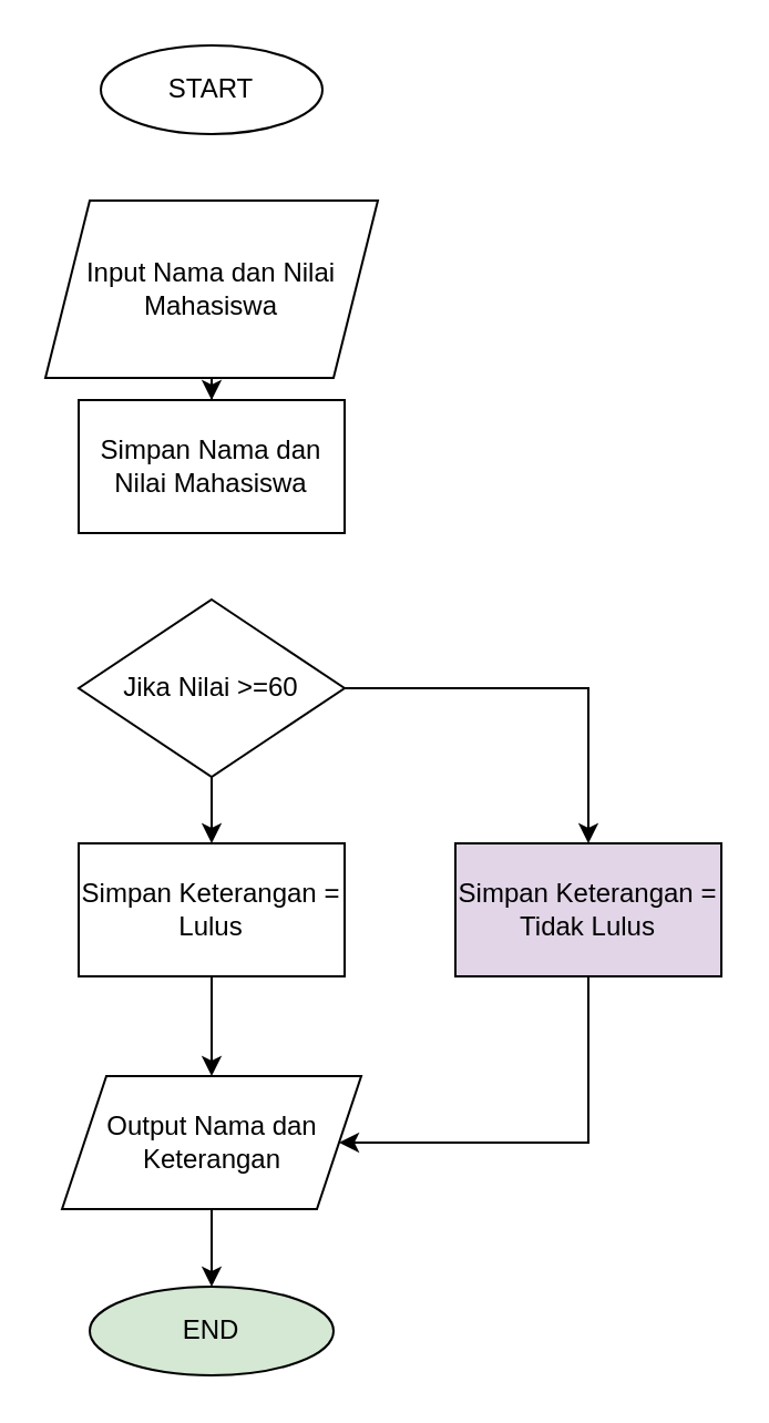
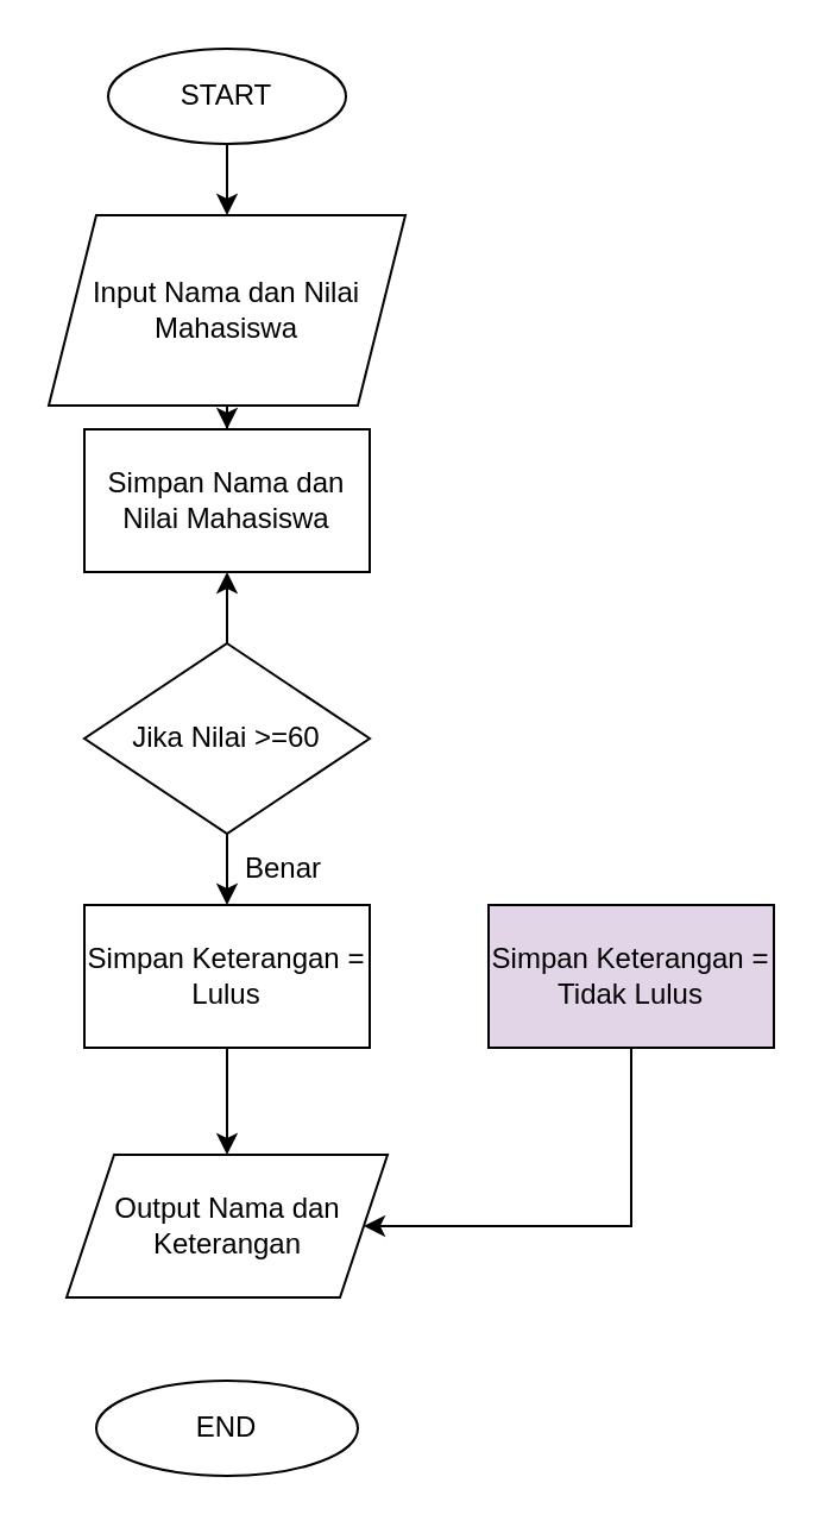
+ <mxCell id="2" style="edgeStyle=orthogonalEdgeStyle;rounded=0;orthogonalLoop=1;jettySize=auto;html=1;entryX=0.5;entryY=0;entryDx=0;entryDy=0;" edge="1" parent="1" source="3" target="6"><mxGeometry relative="1" as="geometry" /></mxCell>
- <mxCell id="9" style="edgeStyle=orthogonalEdgeStyle;rounded=0;orthogonalLoop=1;jettySize=auto;html=1;entryX=0.5;entryY=0;entryDx=0;entryDy=0;" edge="1" parent="1" source="10" target="15"><mxGeometry relative="1" as="geometry" /></mxCell>
+ <mxCell id="9" style="edgeStyle=orthogonalEdgeStyle;rounded=0;orthogonalLoop=1;jettySize=auto;html=1;" edge="1" parent="1" source="10" target="7"><mxGeometry relative="1" as="geometry" /></mxCell>
+ <mxCell id="13" value="Benar" style="text;html=1;strokeColor=none;fillColor=none;align=center;verticalAlign=middle;whiteSpace=wrap;rounded=0;" vertex="1" parent="1"><mxGeometry x="89" y="350" width="60" height="30" as="geometry" /></mxCell>
- <mxCell id="16" style="edgeStyle=orthogonalEdgeStyle;rounded=0;orthogonalLoop=1;jettySize=auto;html=1;entryX=0.5;entryY=0;entryDx=0;entryDy=0;" edge="1" parent="1" source="17" target="4"><mxGeometry relative="1" as="geometry" /></mxCell>
- <mxCell id="4" value="END" style="ellipse;whiteSpace=wrap;html=1;fillColor=#d5e8d4;" vertex="1" parent="1"><mxGeometry x="40" y="580" width="110" height="40" as="geometry" /></mxCell>
+ <mxCell id="4" value="END" style="ellipse;whiteSpace=wrap;html=1;" vertex="1" parent="1"><mxGeometry x="40" y="580" width="110" height="40" as="geometry" /></mxCell>
